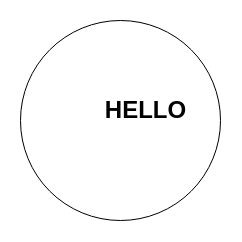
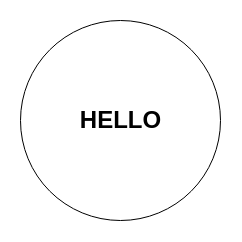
- <mxCell id="3" value="HELLO" style="text;strokeColor=none;fillColor=none;html=1;fontSize=24;fontStyle=1;verticalAlign=middle;align=center;" vertex="1" parent="1"><mxGeometry x="95" y="90" width="100" height="40" as="geometry" /></mxCell>
+ <mxCell id="3" value="HELLO" style="text;strokeColor=none;fillColor=none;html=1;fontSize=24;fontStyle=1;verticalAlign=middle;align=center;" vertex="1" parent="1"><mxGeometry x="70" y="100" width="100" height="40" as="geometry" /></mxCell>
